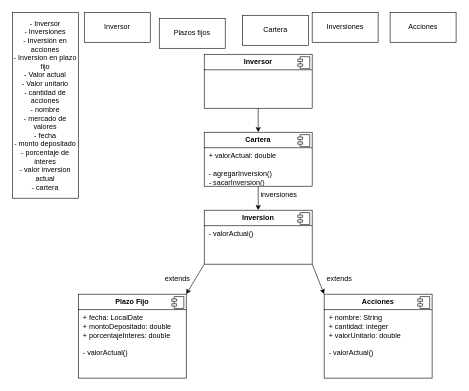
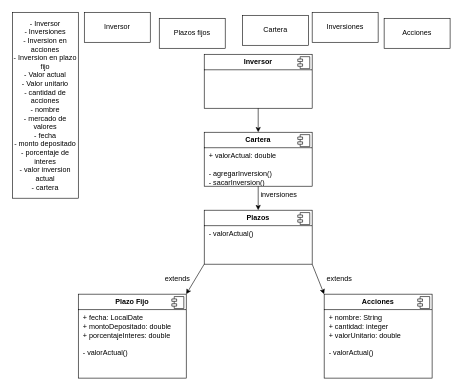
- <mxCell id="5" value="Acciones" style="html=1;whiteSpace=wrap;" vertex="1" parent="1"><mxGeometry x="650" y="20" width="110" height="50" as="geometry" /></mxCell>
+ <mxCell id="5" value="Acciones" style="html=1;whiteSpace=wrap;" vertex="1" parent="1"><mxGeometry x="640" y="30" width="110" height="50" as="geometry" /></mxCell>
- <mxCell id="8" value="&lt;p style=&quot;margin:0px;margin-top:6px;text-align:center;&quot;&gt;&lt;b&gt;Inversion&lt;/b&gt;&lt;/p&gt;&lt;hr size=&quot;1&quot; style=&quot;border-style:solid;&quot;&gt;&lt;p style=&quot;margin:0px;margin-left:8px;&quot;&gt;- valorActual()&lt;/p&gt;" style="align=left;overflow=fill;html=1;dropTarget=0;whiteSpace=wrap;" vertex="1" parent="1"><mxGeometry x="340" y="350" width="180" height="90" as="geometry" /></mxCell>
+ <mxCell id="8" value="&lt;p style=&quot;margin:0px;margin-top:6px;text-align:center;&quot;&gt;&lt;b&gt;Plazos&lt;/b&gt;&lt;/p&gt;&lt;hr size=&quot;1&quot; style=&quot;border-style:solid;&quot;&gt;&lt;p style=&quot;margin:0px;margin-left:8px;&quot;&gt;- valorActual()&lt;/p&gt;" style="align=left;overflow=fill;html=1;dropTarget=0;whiteSpace=wrap;" vertex="1" parent="1"><mxGeometry x="340" y="350" width="180" height="90" as="geometry" /></mxCell>
